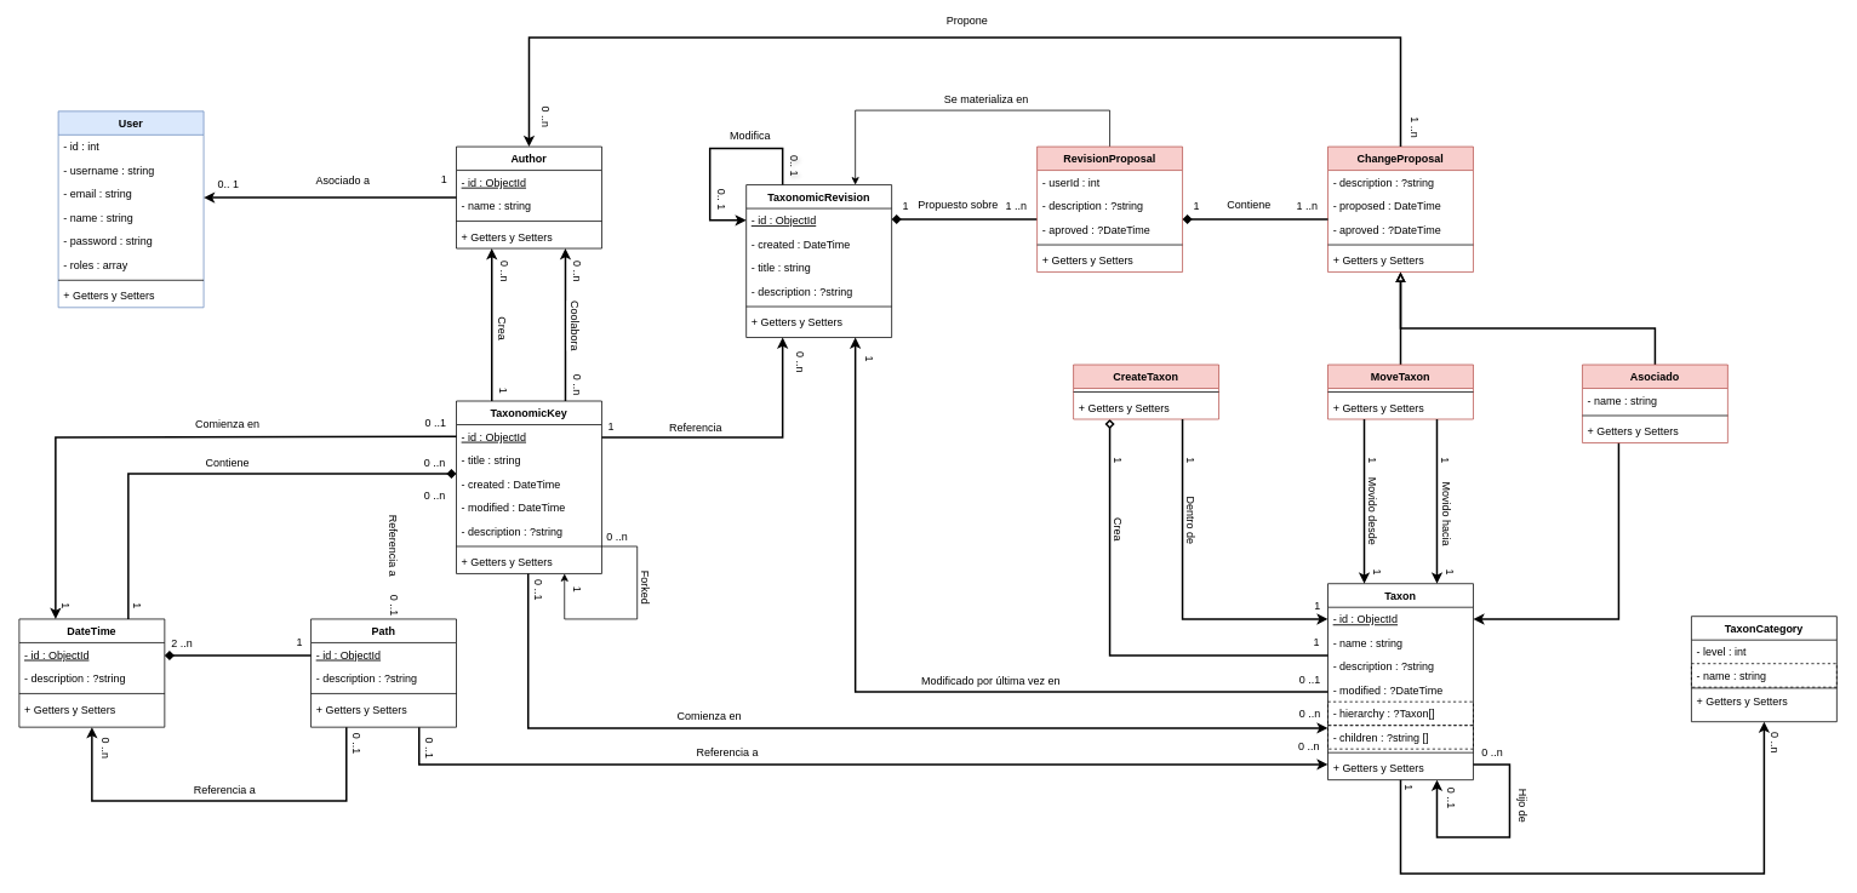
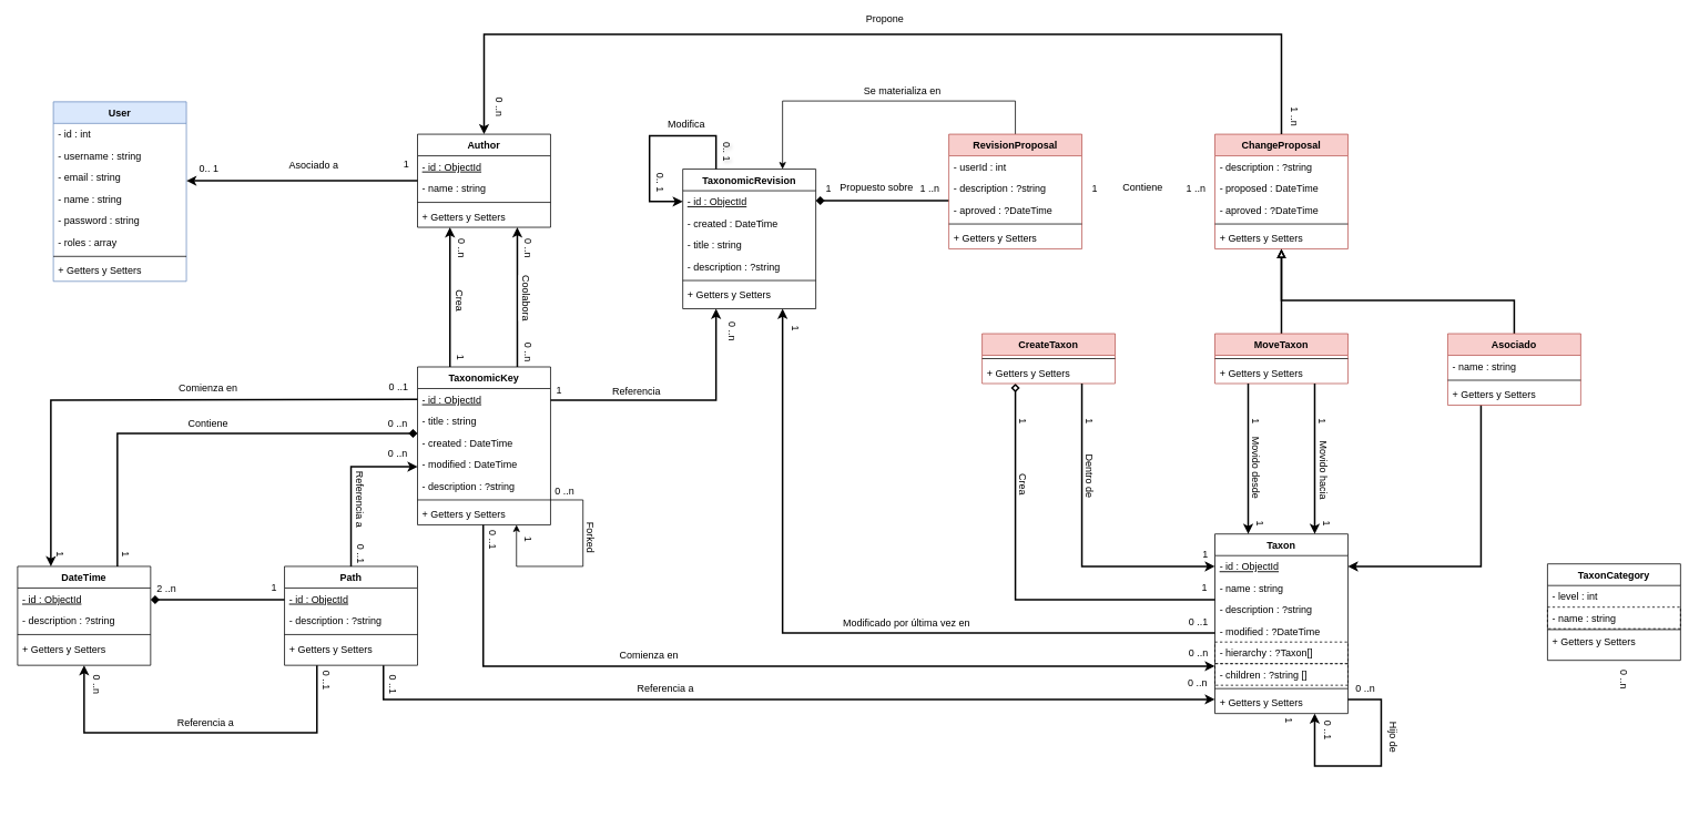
- <mxCell id="91" style="edgeStyle=elbowEdgeStyle;rounded=0;orthogonalLoop=1;jettySize=auto;html=1;elbow=vertical;startArrow=none;startFill=0;endArrow=diamond;endFill=1;strokeWidth=2;" parent="1" source="32" target="85" edge="1"><mxGeometry relative="1" as="geometry"><mxPoint x="1020" y="351" as="sourcePoint" /><mxPoint x="1340" y="261" as="targetPoint" /><Array as="points"><mxPoint x="1380" y="241" /><mxPoint x="1420" y="251" /><mxPoint x="1070" y="361" /><mxPoint x="1150" y="511" /><mxPoint x="1160" y="456.5" /></Array></mxGeometry></mxCell>
+ <mxCell id="99" style="edgeStyle=orthogonalEdgeStyle;rounded=0;orthogonalLoop=1;jettySize=auto;html=1;strokeWidth=2;" parent="1" source="142" target="70" edge="1"><mxGeometry relative="1" as="geometry"><Array as="points"><mxPoint x="421" y="561" /></Array></mxGeometry></mxCell>
- <mxCell id="13" style="edgeStyle=orthogonalEdgeStyle;rounded=0;orthogonalLoop=1;jettySize=auto;html=1;endArrow=classic;endFill=1;startArrow=none;startFill=0;strokeWidth=2;fontColor=default;" parent="1" source="14" target="118" edge="1"><mxGeometry relative="1" as="geometry"><mxPoint x="1380" y="880" as="targetPoint" /><Array as="points"><mxPoint x="1540" y="961" /><mxPoint x="1940" y="961" /></Array></mxGeometry></mxCell>
